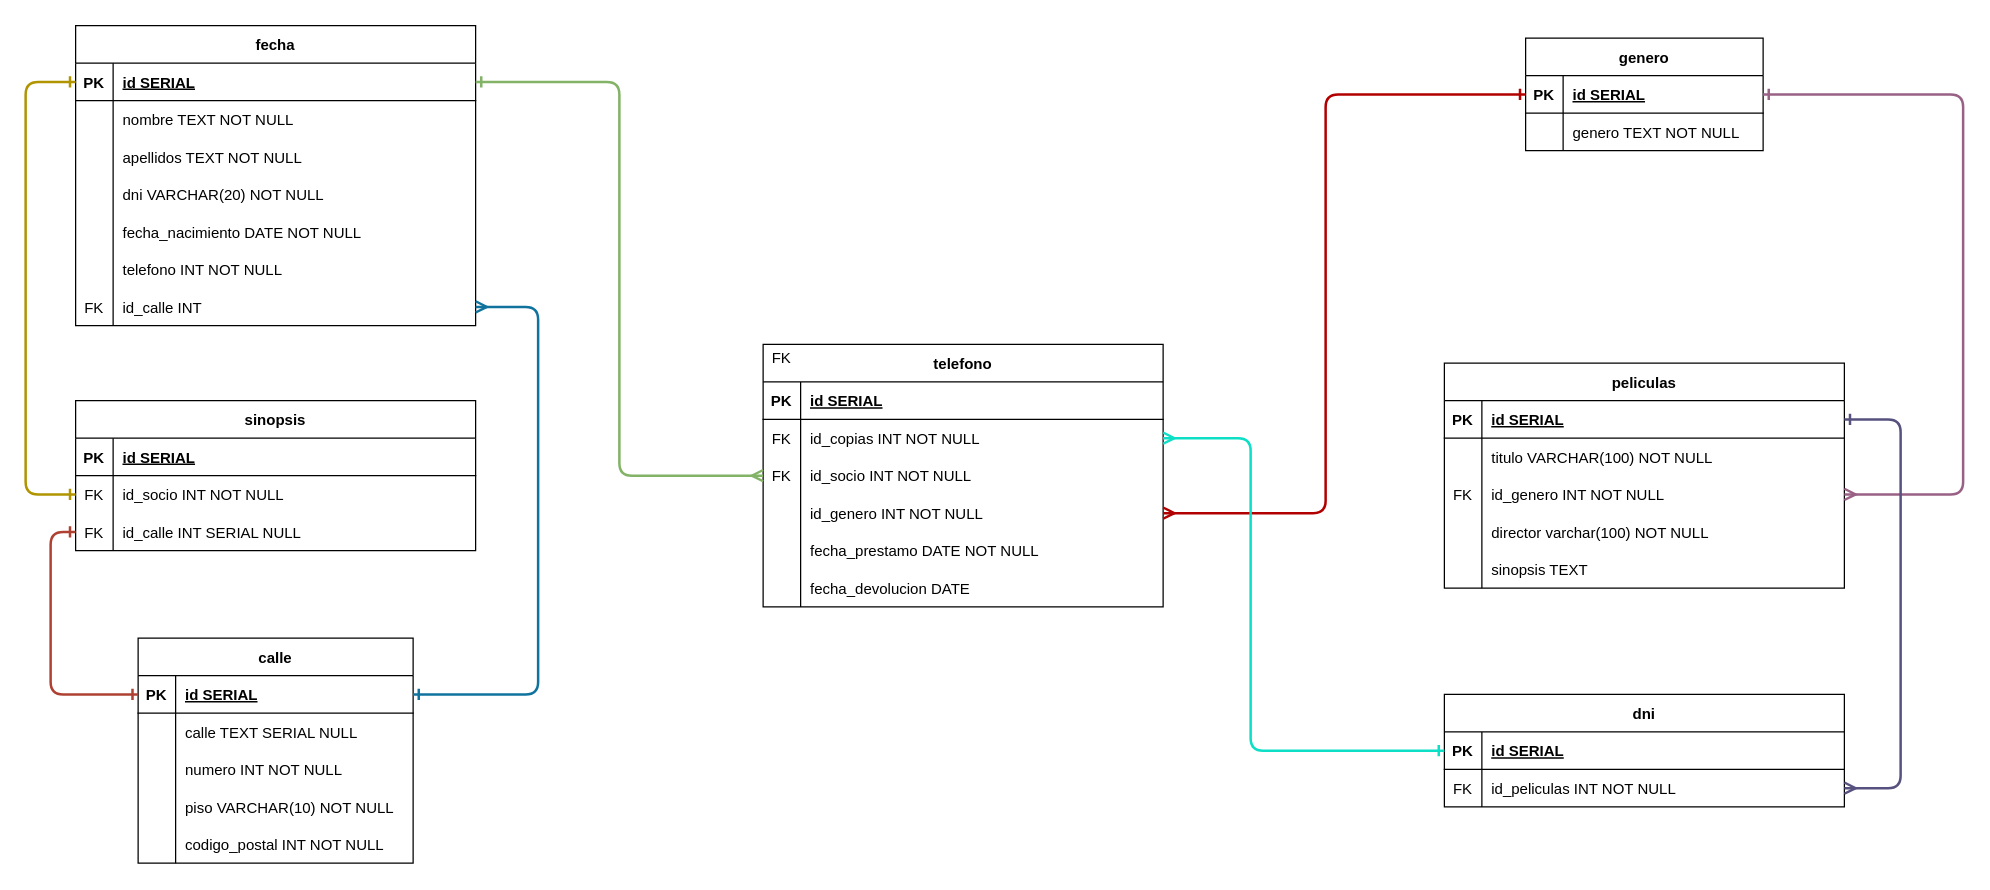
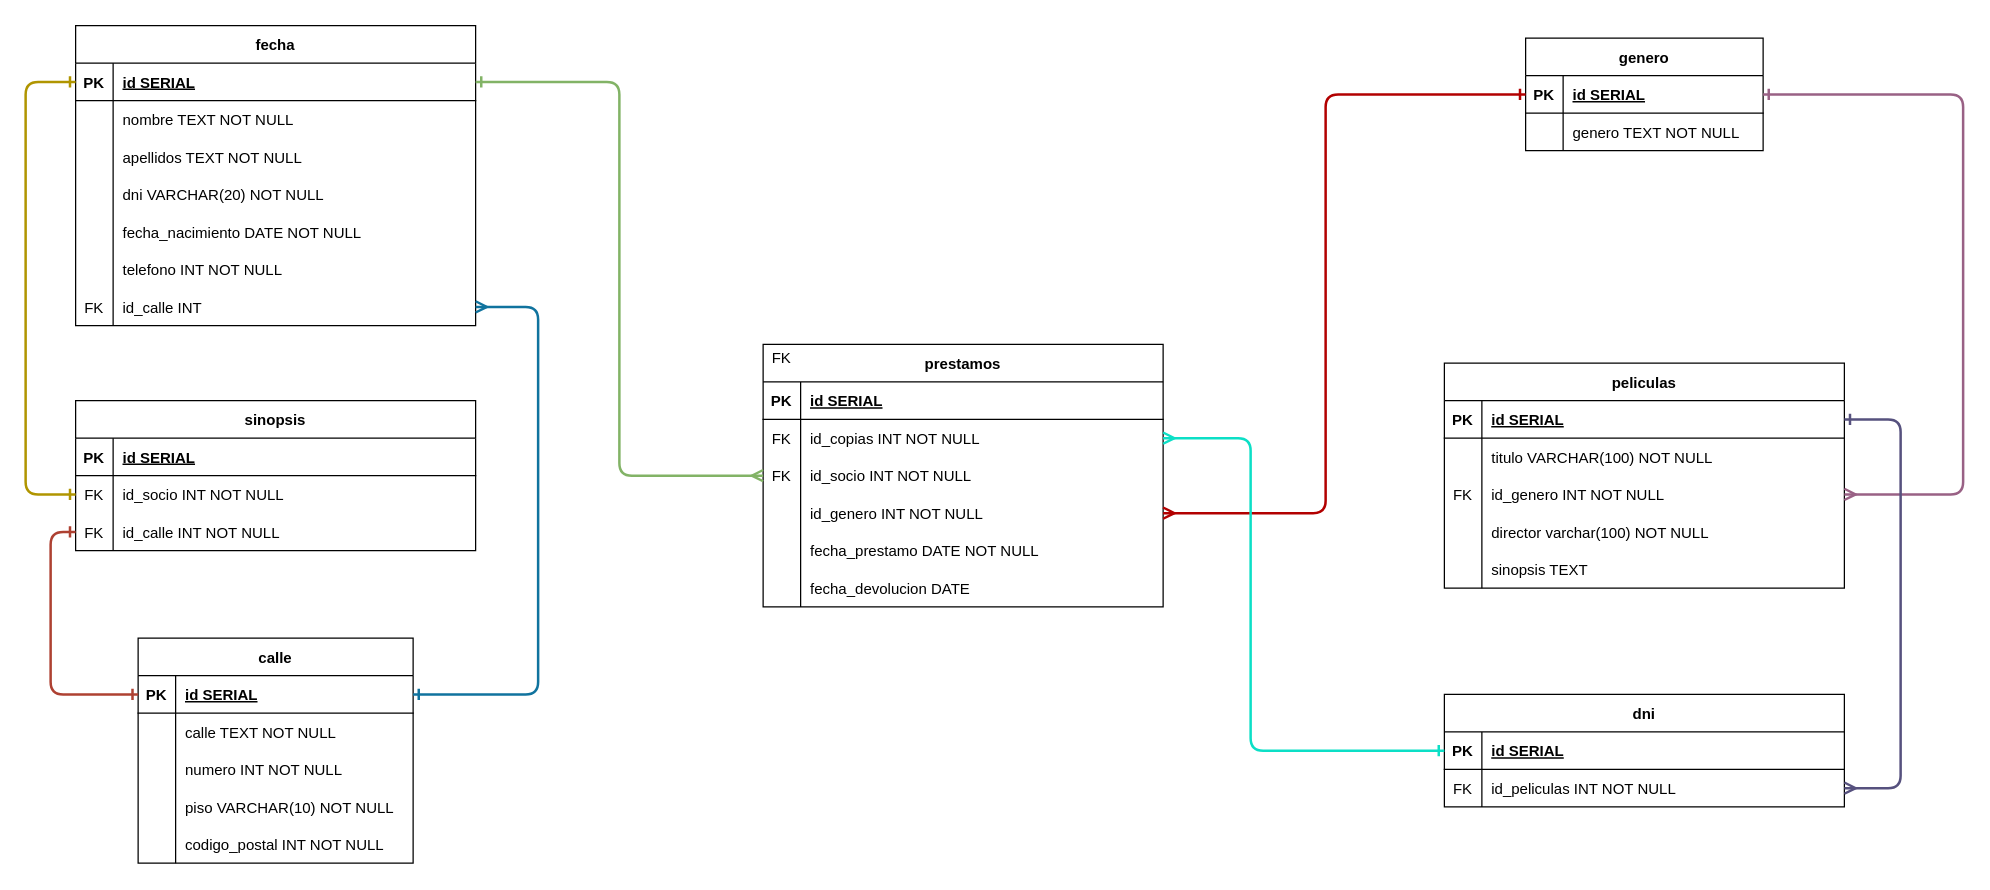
- <mxCell id="80" value="telefono" style="shape=table;startSize=30;container=1;collapsible=1;childLayout=tableLayout;fixedRows=1;rowLines=0;fontStyle=1;align=center;resizeLast=1;" vertex="1" parent="1"><mxGeometry x="610" y="275" width="320" height="210" as="geometry" /></mxCell>
+ <mxCell id="80" value="prestamos" style="shape=table;startSize=30;container=1;collapsible=1;childLayout=tableLayout;fixedRows=1;rowLines=0;fontStyle=1;align=center;resizeLast=1;" vertex="1" parent="1"><mxGeometry x="610" y="275" width="320" height="210" as="geometry" /></mxCell>
- <mxCell id="56" value="id_calle INT SERIAL NULL" style="shape=partialRectangle;overflow=hidden;connectable=0;fillColor=none;align=left;strokeColor=inherit;top=0;left=0;bottom=0;right=0;spacingLeft=6;" vertex="1" parent="54"><mxGeometry x="30" width="290" height="30" as="geometry"><mxRectangle width="290" height="30" as="alternateBounds" /></mxGeometry></mxCell>
+ <mxCell id="56" value="id_calle INT NOT NULL" style="shape=partialRectangle;overflow=hidden;connectable=0;fillColor=none;align=left;strokeColor=inherit;top=0;left=0;bottom=0;right=0;spacingLeft=6;" vertex="1" parent="54"><mxGeometry x="30" width="290" height="30" as="geometry"><mxRectangle width="290" height="30" as="alternateBounds" /></mxGeometry></mxCell>
- <mxCell id="15" value="calle TEXT SERIAL NULL" style="shape=partialRectangle;overflow=hidden;connectable=0;fillColor=none;align=left;strokeColor=inherit;top=0;left=0;bottom=0;right=0;spacingLeft=6;" vertex="1" parent="13"><mxGeometry x="30" width="190" height="30" as="geometry"><mxRectangle width="190" height="30" as="alternateBounds" /></mxGeometry></mxCell>
+ <mxCell id="15" value="calle TEXT NOT NULL" style="shape=partialRectangle;overflow=hidden;connectable=0;fillColor=none;align=left;strokeColor=inherit;top=0;left=0;bottom=0;right=0;spacingLeft=6;" vertex="1" parent="13"><mxGeometry x="30" width="190" height="30" as="geometry"><mxRectangle width="190" height="30" as="alternateBounds" /></mxGeometry></mxCell>
